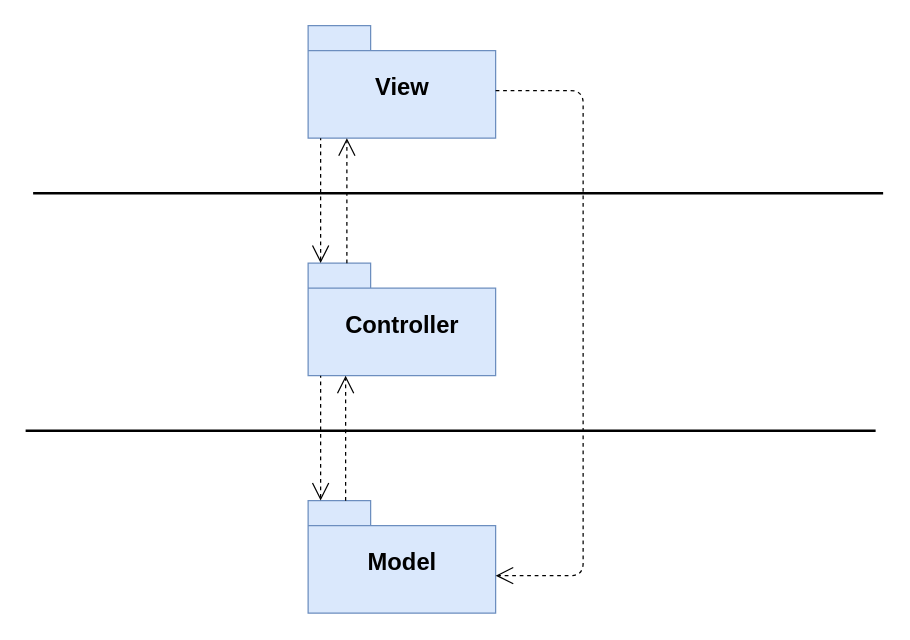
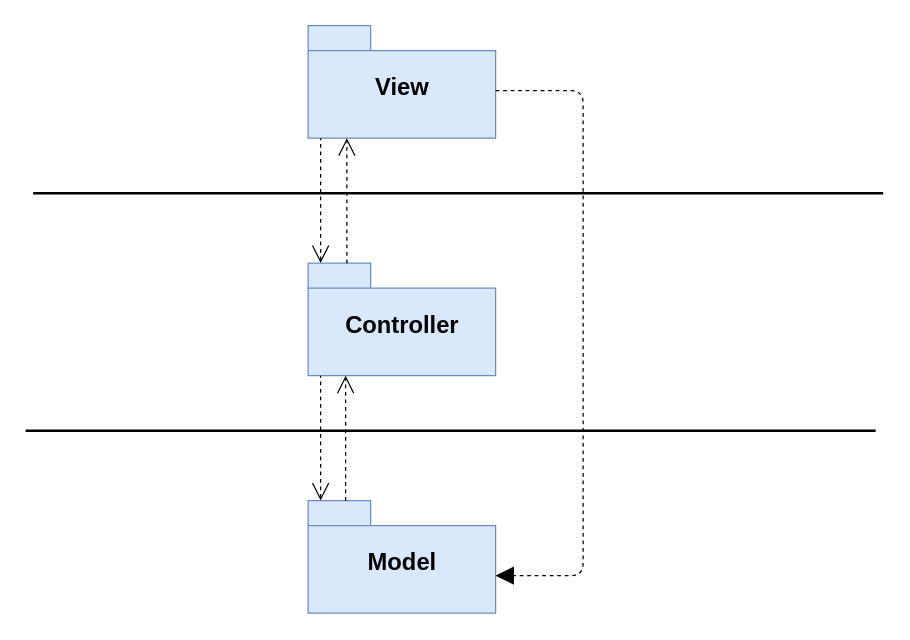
- <mxCell id="6" value="" style="endArrow=open;endFill=1;endSize=12;html=1;dashed=1;exitX=0;exitY=0;exitDx=150;exitDy=52;exitPerimeter=0;entryX=1;entryY=0.667;entryDx=0;entryDy=0;entryPerimeter=0;" parent="1" source="2" target="4" edge="1"><mxGeometry width="160" relative="1" as="geometry"><mxPoint x="466" y="70" as="sourcePoint" /><mxPoint x="466" y="470" as="targetPoint" /><Array as="points"><mxPoint x="466" y="72" /><mxPoint x="466" y="460" /></Array></mxGeometry></mxCell>
+ <mxCell id="6" value="" style="endArrow=block;endFill=1;endSize=12;html=1;dashed=1;exitX=0;exitY=0;exitDx=150;exitDy=52;exitPerimeter=0;entryX=1;entryY=0.667;entryDx=0;entryDy=0;entryPerimeter=0;" parent="1" source="2" target="4" edge="1"><mxGeometry width="160" relative="1" as="geometry"><mxPoint x="466" y="70" as="sourcePoint" /><mxPoint x="466" y="470" as="targetPoint" /><Array as="points"><mxPoint x="466" y="72" /><mxPoint x="466" y="460" /></Array></mxGeometry></mxCell>
